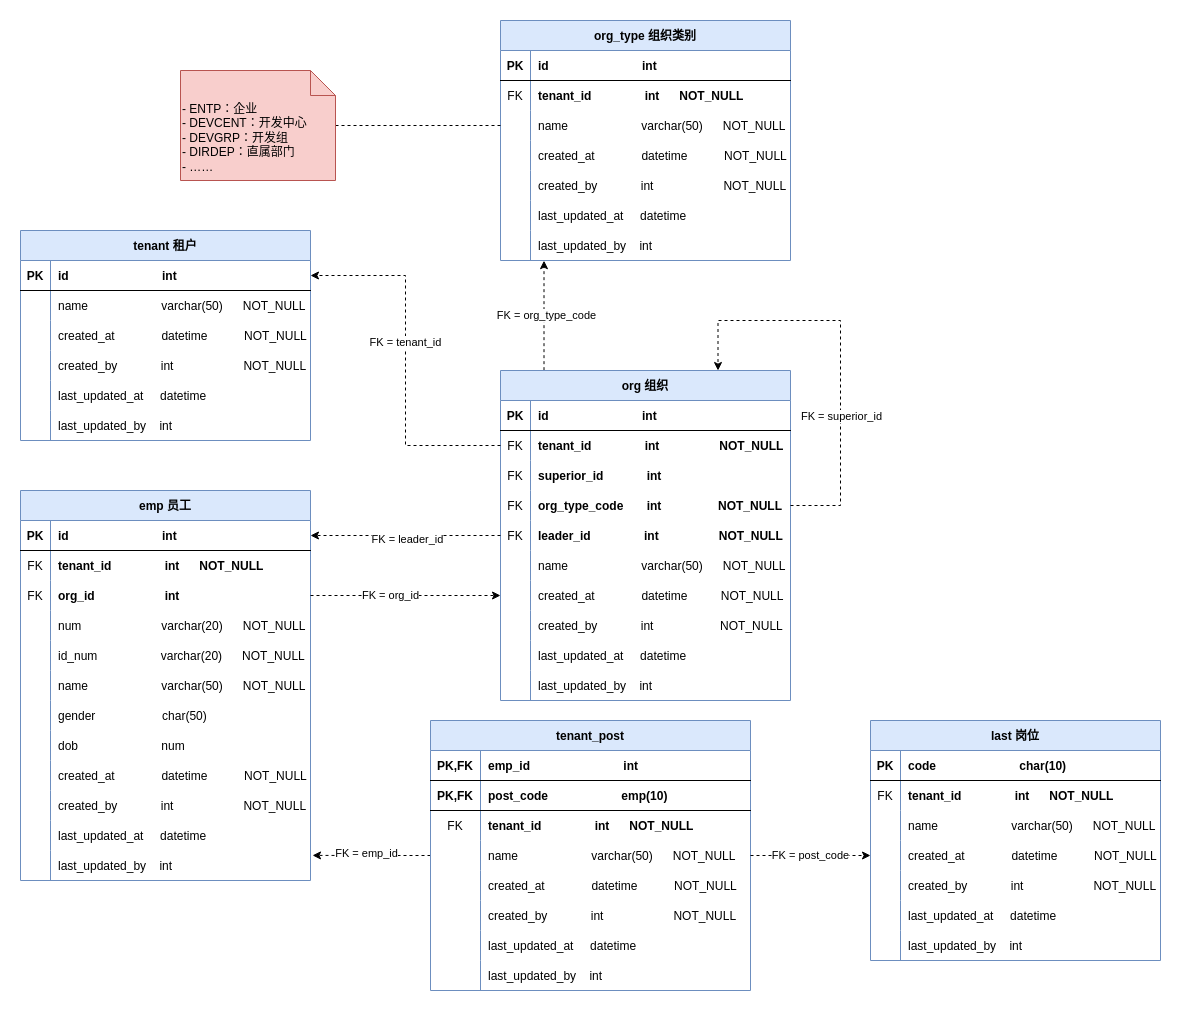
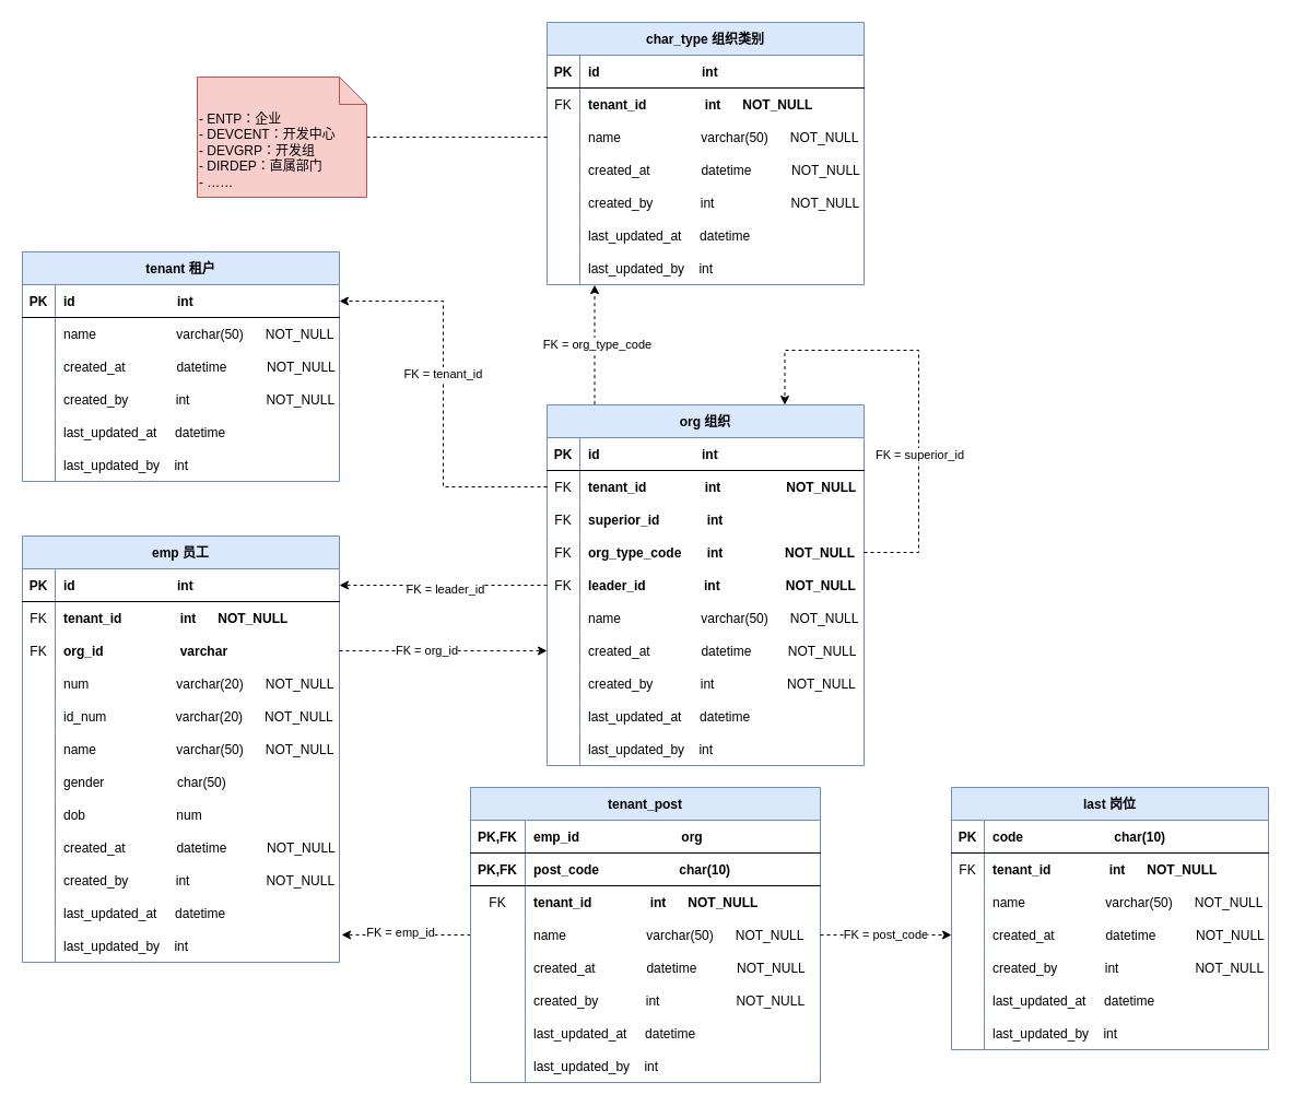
- <mxCell id="99" value="org_type 组织类别" style="shape=table;startSize=30;container=1;collapsible=1;childLayout=tableLayout;fixedRows=1;rowLines=0;fontStyle=1;align=center;resizeLast=1;fillColor=#dae8fc;strokeColor=#6c8ebf;" vertex="1" parent="1"><mxGeometry x="500" y="20" width="290" height="240" as="geometry" /></mxCell>
+ <mxCell id="99" value="char_type 组织类别" style="shape=table;startSize=30;container=1;collapsible=1;childLayout=tableLayout;fixedRows=1;rowLines=0;fontStyle=1;align=center;resizeLast=1;fillColor=#dae8fc;strokeColor=#6c8ebf;" vertex="1" parent="1"><mxGeometry x="500" y="20" width="290" height="240" as="geometry" /></mxCell>
- <mxCell id="67" value="org_id                     int     " style="shape=partialRectangle;connectable=0;fillColor=none;top=0;left=0;bottom=0;right=0;align=left;spacingLeft=6;overflow=hidden;fontStyle=1" vertex="1" parent="65"><mxGeometry x="30" width="260" height="30" as="geometry"><mxRectangle width="260" height="30" as="alternateBounds" /></mxGeometry></mxCell>
+ <mxCell id="67" value="org_id                     varchar     " style="shape=partialRectangle;connectable=0;fillColor=none;top=0;left=0;bottom=0;right=0;align=left;spacingLeft=6;overflow=hidden;fontStyle=1" vertex="1" parent="65"><mxGeometry x="30" width="260" height="30" as="geometry"><mxRectangle width="260" height="30" as="alternateBounds" /></mxGeometry></mxCell>
- <mxCell id="128" value="emp_id                            int" style="shape=partialRectangle;connectable=0;fillColor=none;top=0;left=0;bottom=0;right=0;align=left;spacingLeft=6;fontStyle=1;overflow=hidden;" vertex="1" parent="126"><mxGeometry x="50" width="270" height="30" as="geometry"><mxRectangle width="270" height="30" as="alternateBounds" /></mxGeometry></mxCell>
+ <mxCell id="128" value="emp_id                            org" style="shape=partialRectangle;connectable=0;fillColor=none;top=0;left=0;bottom=0;right=0;align=left;spacingLeft=6;fontStyle=1;overflow=hidden;" vertex="1" parent="126"><mxGeometry x="50" width="270" height="30" as="geometry"><mxRectangle width="270" height="30" as="alternateBounds" /></mxGeometry></mxCell>
- <mxCell id="131" value="post_code                      emp(10)" style="shape=partialRectangle;connectable=0;fillColor=none;top=0;left=0;bottom=0;right=0;align=left;spacingLeft=6;fontStyle=1;overflow=hidden;" vertex="1" parent="129"><mxGeometry x="50" width="270" height="30" as="geometry"><mxRectangle width="270" height="30" as="alternateBounds" /></mxGeometry></mxCell>
+ <mxCell id="131" value="post_code                      char(10)" style="shape=partialRectangle;connectable=0;fillColor=none;top=0;left=0;bottom=0;right=0;align=left;spacingLeft=6;fontStyle=1;overflow=hidden;" vertex="1" parent="129"><mxGeometry x="50" width="270" height="30" as="geometry"><mxRectangle width="270" height="30" as="alternateBounds" /></mxGeometry></mxCell>
